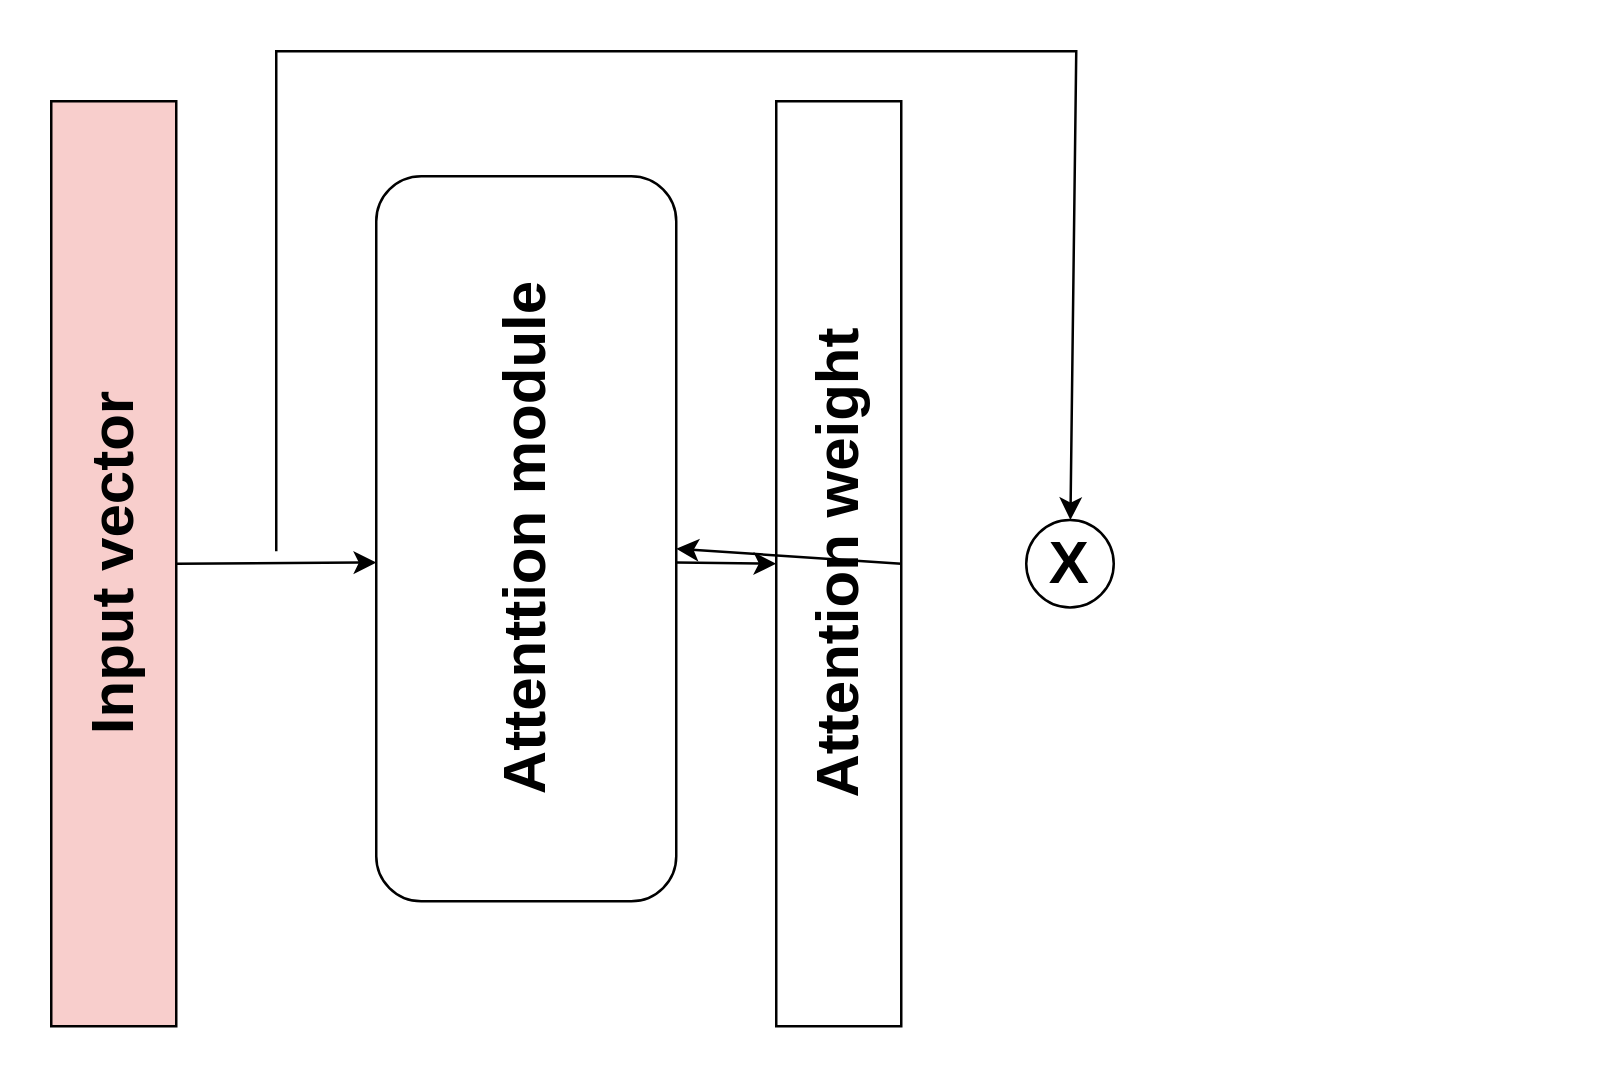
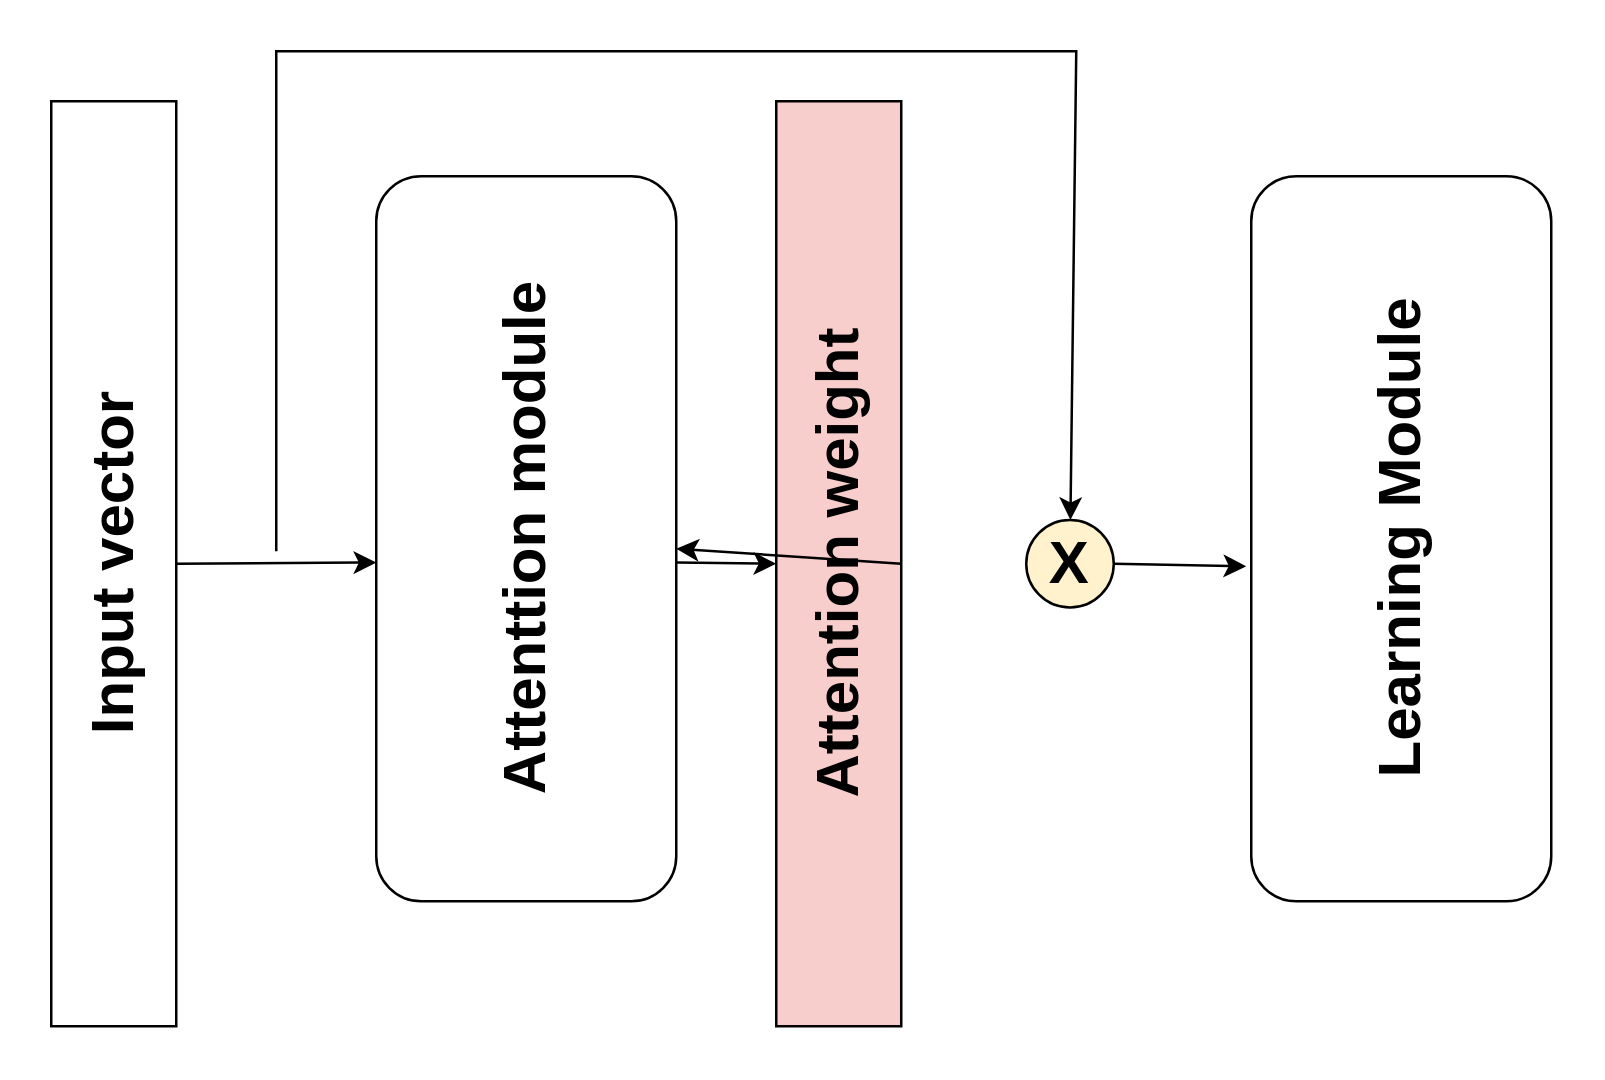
+ <mxCell id="5" value="&lt;h1&gt;Learning Module&lt;/h1&gt;" style="rounded=1;whiteSpace=wrap;html=1;horizontal=0;" vertex="1" parent="1"><mxGeometry x="500" y="70" width="120" height="290" as="geometry" /></mxCell>
- <mxCell id="2" value="&lt;h1&gt;Input vector&lt;/h1&gt;" style="rounded=0;whiteSpace=wrap;html=1;rotation=0;horizontal=0;fillColor=#f8cecc;" vertex="1" parent="1"><mxGeometry x="20" y="40" width="50" height="370" as="geometry" /></mxCell>
+ <mxCell id="2" value="&lt;h1&gt;Input vector&lt;/h1&gt;" style="rounded=0;whiteSpace=wrap;html=1;rotation=0;horizontal=0;" vertex="1" parent="1"><mxGeometry x="20" y="40" width="50" height="370" as="geometry" /></mxCell>
- <mxCell id="7" value="&lt;h1&gt;Attention weight&lt;/h1&gt;" style="rounded=0;whiteSpace=wrap;html=1;rotation=0;horizontal=0;" vertex="1" parent="1"><mxGeometry x="310" y="40" width="50" height="370" as="geometry" /></mxCell>
+ <mxCell id="7" value="&lt;h1&gt;Attention weight&lt;/h1&gt;" style="rounded=0;whiteSpace=wrap;html=1;rotation=0;horizontal=0;fillColor=#f8cecc;" vertex="1" parent="1"><mxGeometry x="310" y="40" width="50" height="370" as="geometry" /></mxCell>
- <mxCell id="8" value="&lt;h1&gt;X&lt;/h1&gt;" style="ellipse;whiteSpace=wrap;html=1;aspect=fixed;" vertex="1" parent="1"><mxGeometry x="410" y="207.5" width="35" height="35" as="geometry" /></mxCell>
+ <mxCell id="8" value="&lt;h1&gt;X&lt;/h1&gt;" style="ellipse;whiteSpace=wrap;html=1;aspect=fixed;fillColor=#fff2cc;" vertex="1" parent="1"><mxGeometry x="410" y="207.5" width="35" height="35" as="geometry" /></mxCell>
+ <mxCell id="11" value="" style="endArrow=classic;html=1;rounded=0;exitX=1;exitY=0.5;exitDx=0;exitDy=0;entryX=-0.017;entryY=0.538;entryDx=0;entryDy=0;entryPerimeter=0;" edge="1" parent="1" source="8" target="5"><mxGeometry relative="1" as="geometry"><mxPoint x="410" y="380" as="sourcePoint" /><mxPoint x="490" y="380" as="targetPoint" /></mxGeometry></mxCell>
